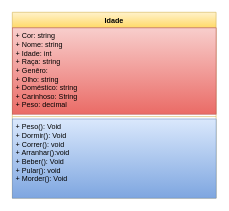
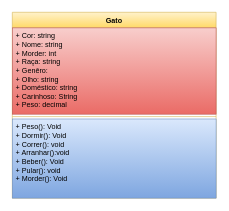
- <mxCell id="2" value="Idade" style="swimlane;fontStyle=1;align=center;verticalAlign=top;childLayout=stackLayout;horizontal=1;startSize=26;horizontalStack=0;resizeParent=1;resizeParentMax=0;resizeLast=0;collapsible=1;marginBottom=0;whiteSpace=wrap;html=1;fillColor=#fff2cc;strokeColor=#d6b656;gradientColor=#ffd966;" vertex="1" parent="1"><mxGeometry x="20" y="20" width="340" height="310" as="geometry" /></mxCell>
+ <mxCell id="2" value="Gato" style="swimlane;fontStyle=1;align=center;verticalAlign=top;childLayout=stackLayout;horizontal=1;startSize=26;horizontalStack=0;resizeParent=1;resizeParentMax=0;resizeLast=0;collapsible=1;marginBottom=0;whiteSpace=wrap;html=1;fillColor=#fff2cc;strokeColor=#d6b656;gradientColor=#ffd966;" vertex="1" parent="1"><mxGeometry x="20" y="20" width="340" height="310" as="geometry" /></mxCell>
- <mxCell id="3" value="+ Cor: string&lt;br&gt;+ Nome: string&lt;br&gt;+ Idade: int&lt;br&gt;+ Raça: string&lt;br&gt;+ Genêro:&amp;nbsp;&lt;br&gt;+ Olho: string&lt;br&gt;+ Doméstico: string&lt;br&gt;+ Carinhoso: String&lt;br&gt;+ Peso: decimal&lt;br&gt;&amp;nbsp;" style="text;strokeColor=#b85450;fillColor=#f8cecc;align=left;verticalAlign=top;spacingLeft=4;spacingRight=4;overflow=hidden;rotatable=0;points=[[0,0.5],[1,0.5]];portConstraint=eastwest;whiteSpace=wrap;html=1;gradientColor=#ea6b66;" vertex="1" parent="2"><mxGeometry y="26" width="340" height="144" as="geometry" /></mxCell>
+ <mxCell id="3" value="+ Cor: string&lt;br&gt;+ Nome: string&lt;br&gt;+ Morder: int&lt;br&gt;+ Raça: string&lt;br&gt;+ Genêro:&amp;nbsp;&lt;br&gt;+ Olho: string&lt;br&gt;+ Doméstico: string&lt;br&gt;+ Carinhoso: String&lt;br&gt;+ Peso: decimal&lt;br&gt;&amp;nbsp;" style="text;strokeColor=#b85450;fillColor=#f8cecc;align=left;verticalAlign=top;spacingLeft=4;spacingRight=4;overflow=hidden;rotatable=0;points=[[0,0.5],[1,0.5]];portConstraint=eastwest;whiteSpace=wrap;html=1;gradientColor=#ea6b66;" vertex="1" parent="2"><mxGeometry y="26" width="340" height="144" as="geometry" /></mxCell>
